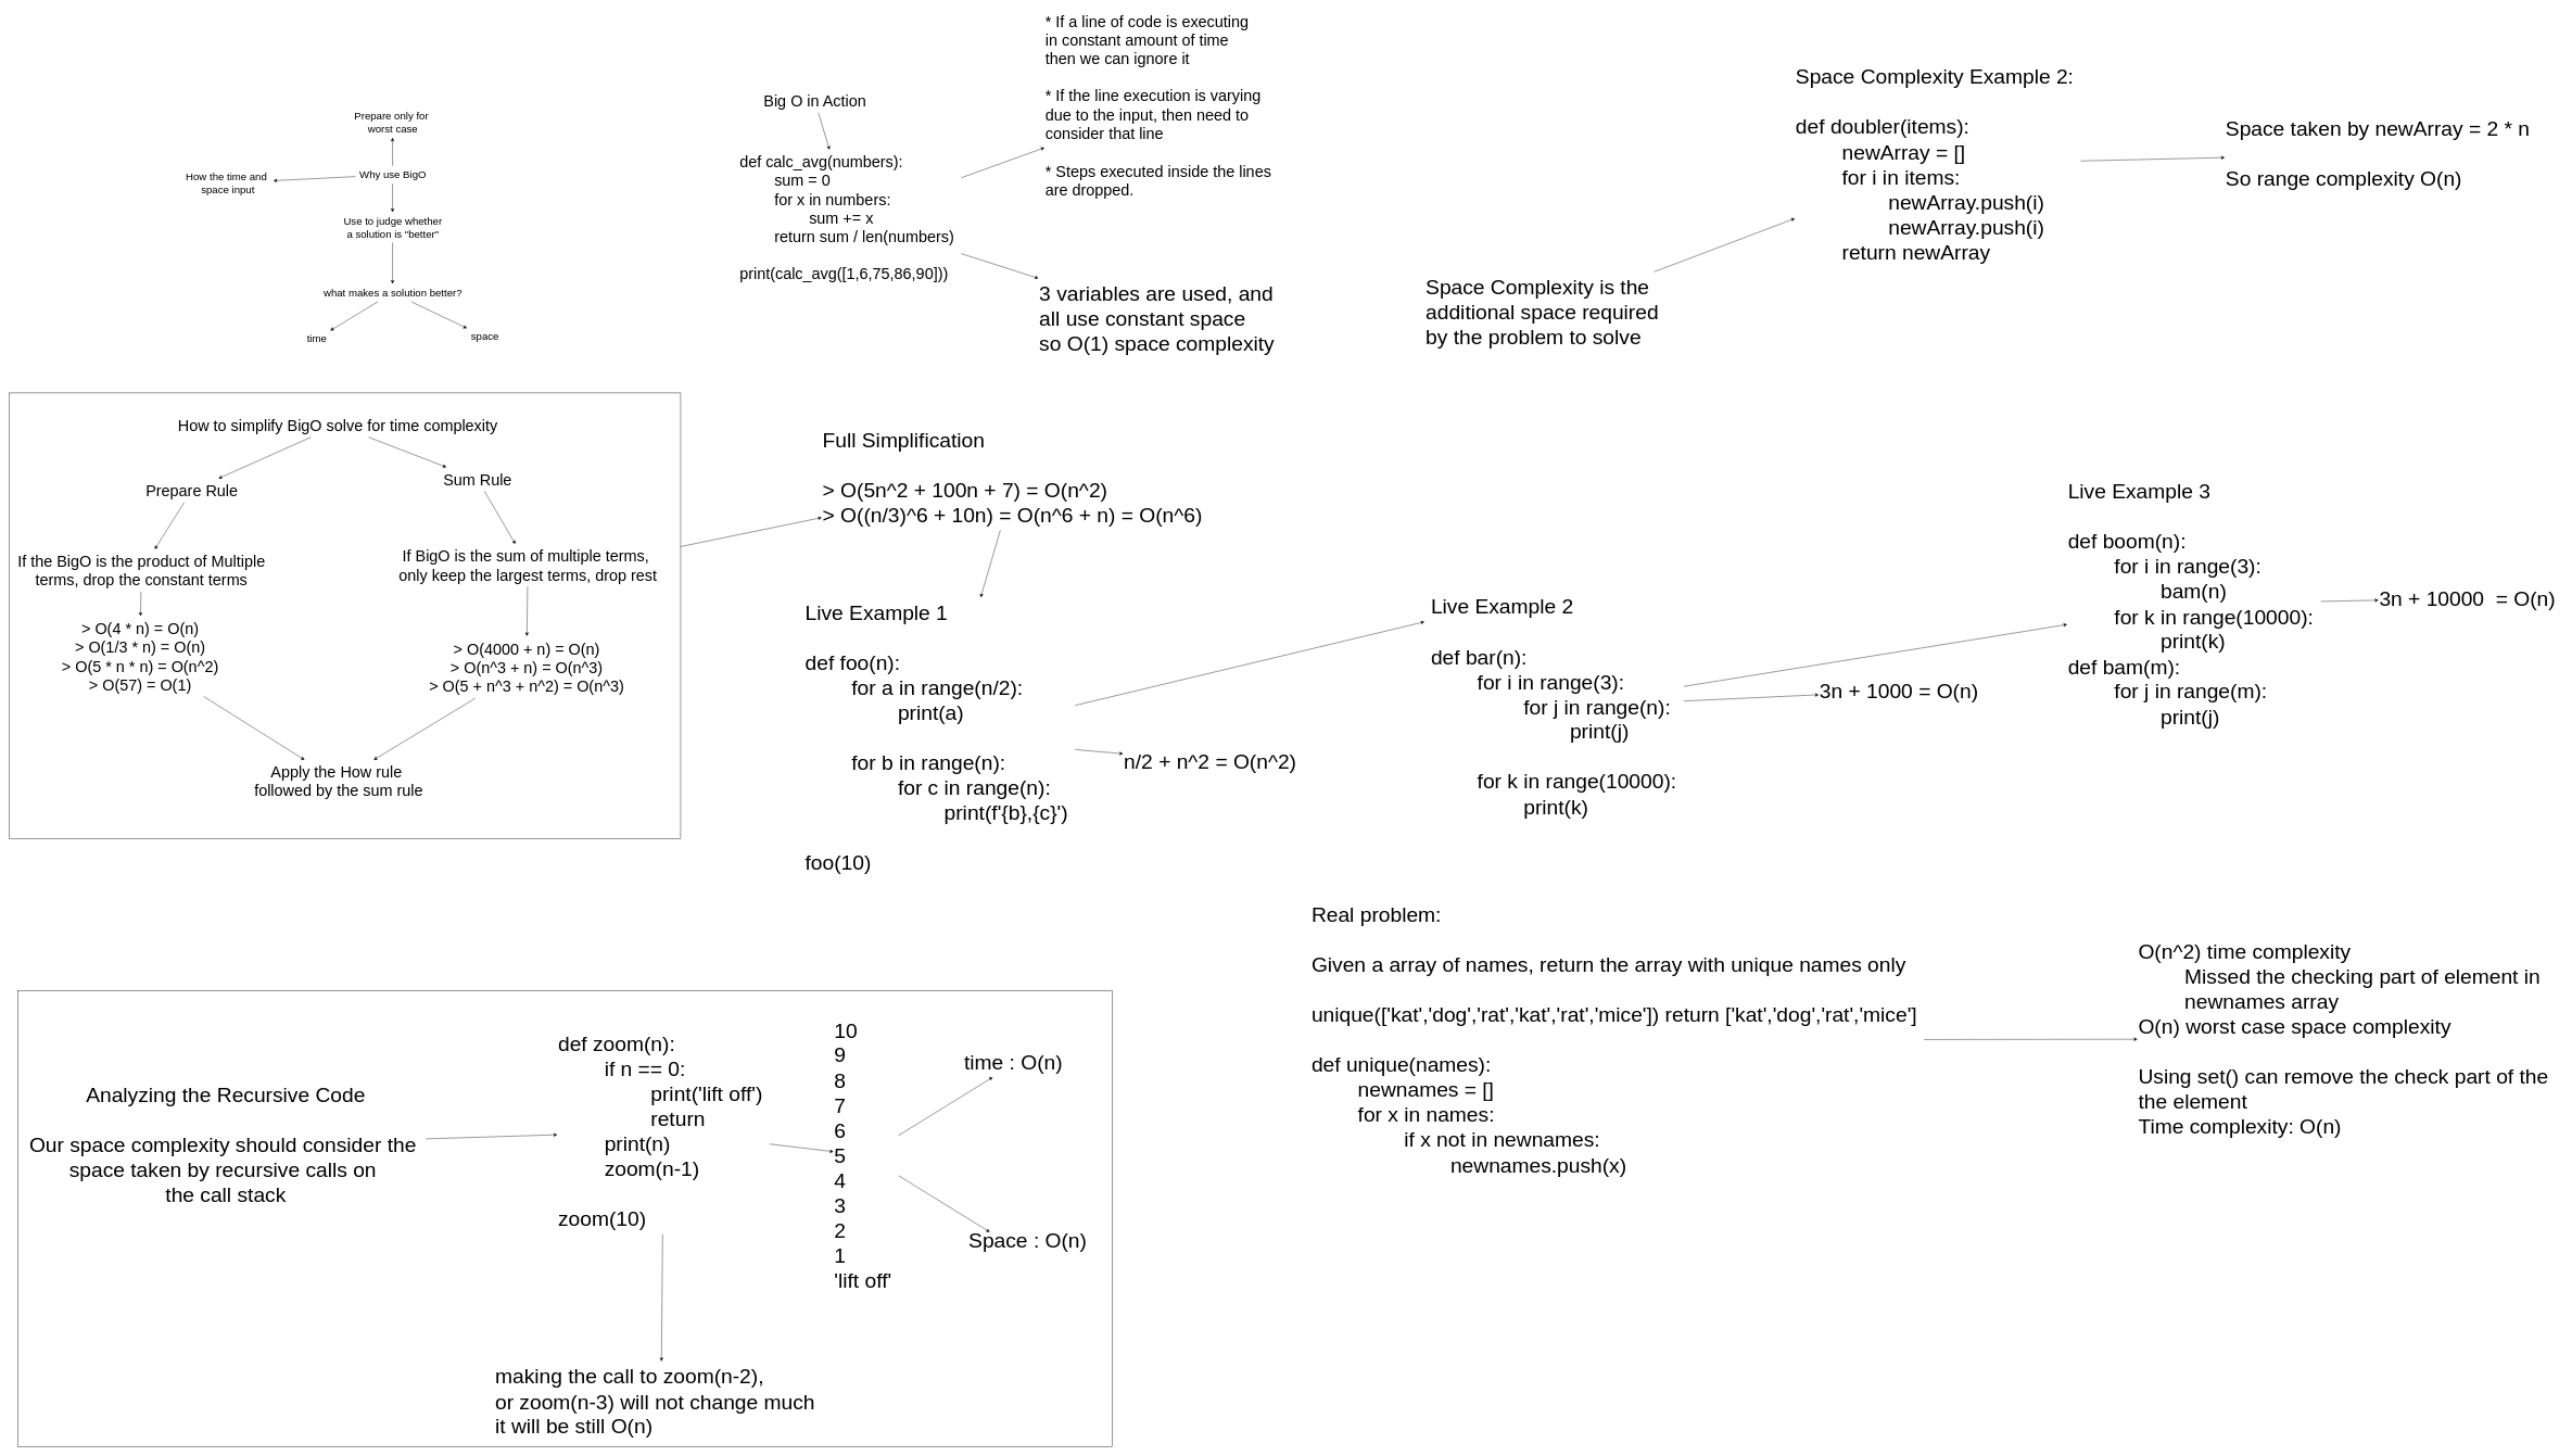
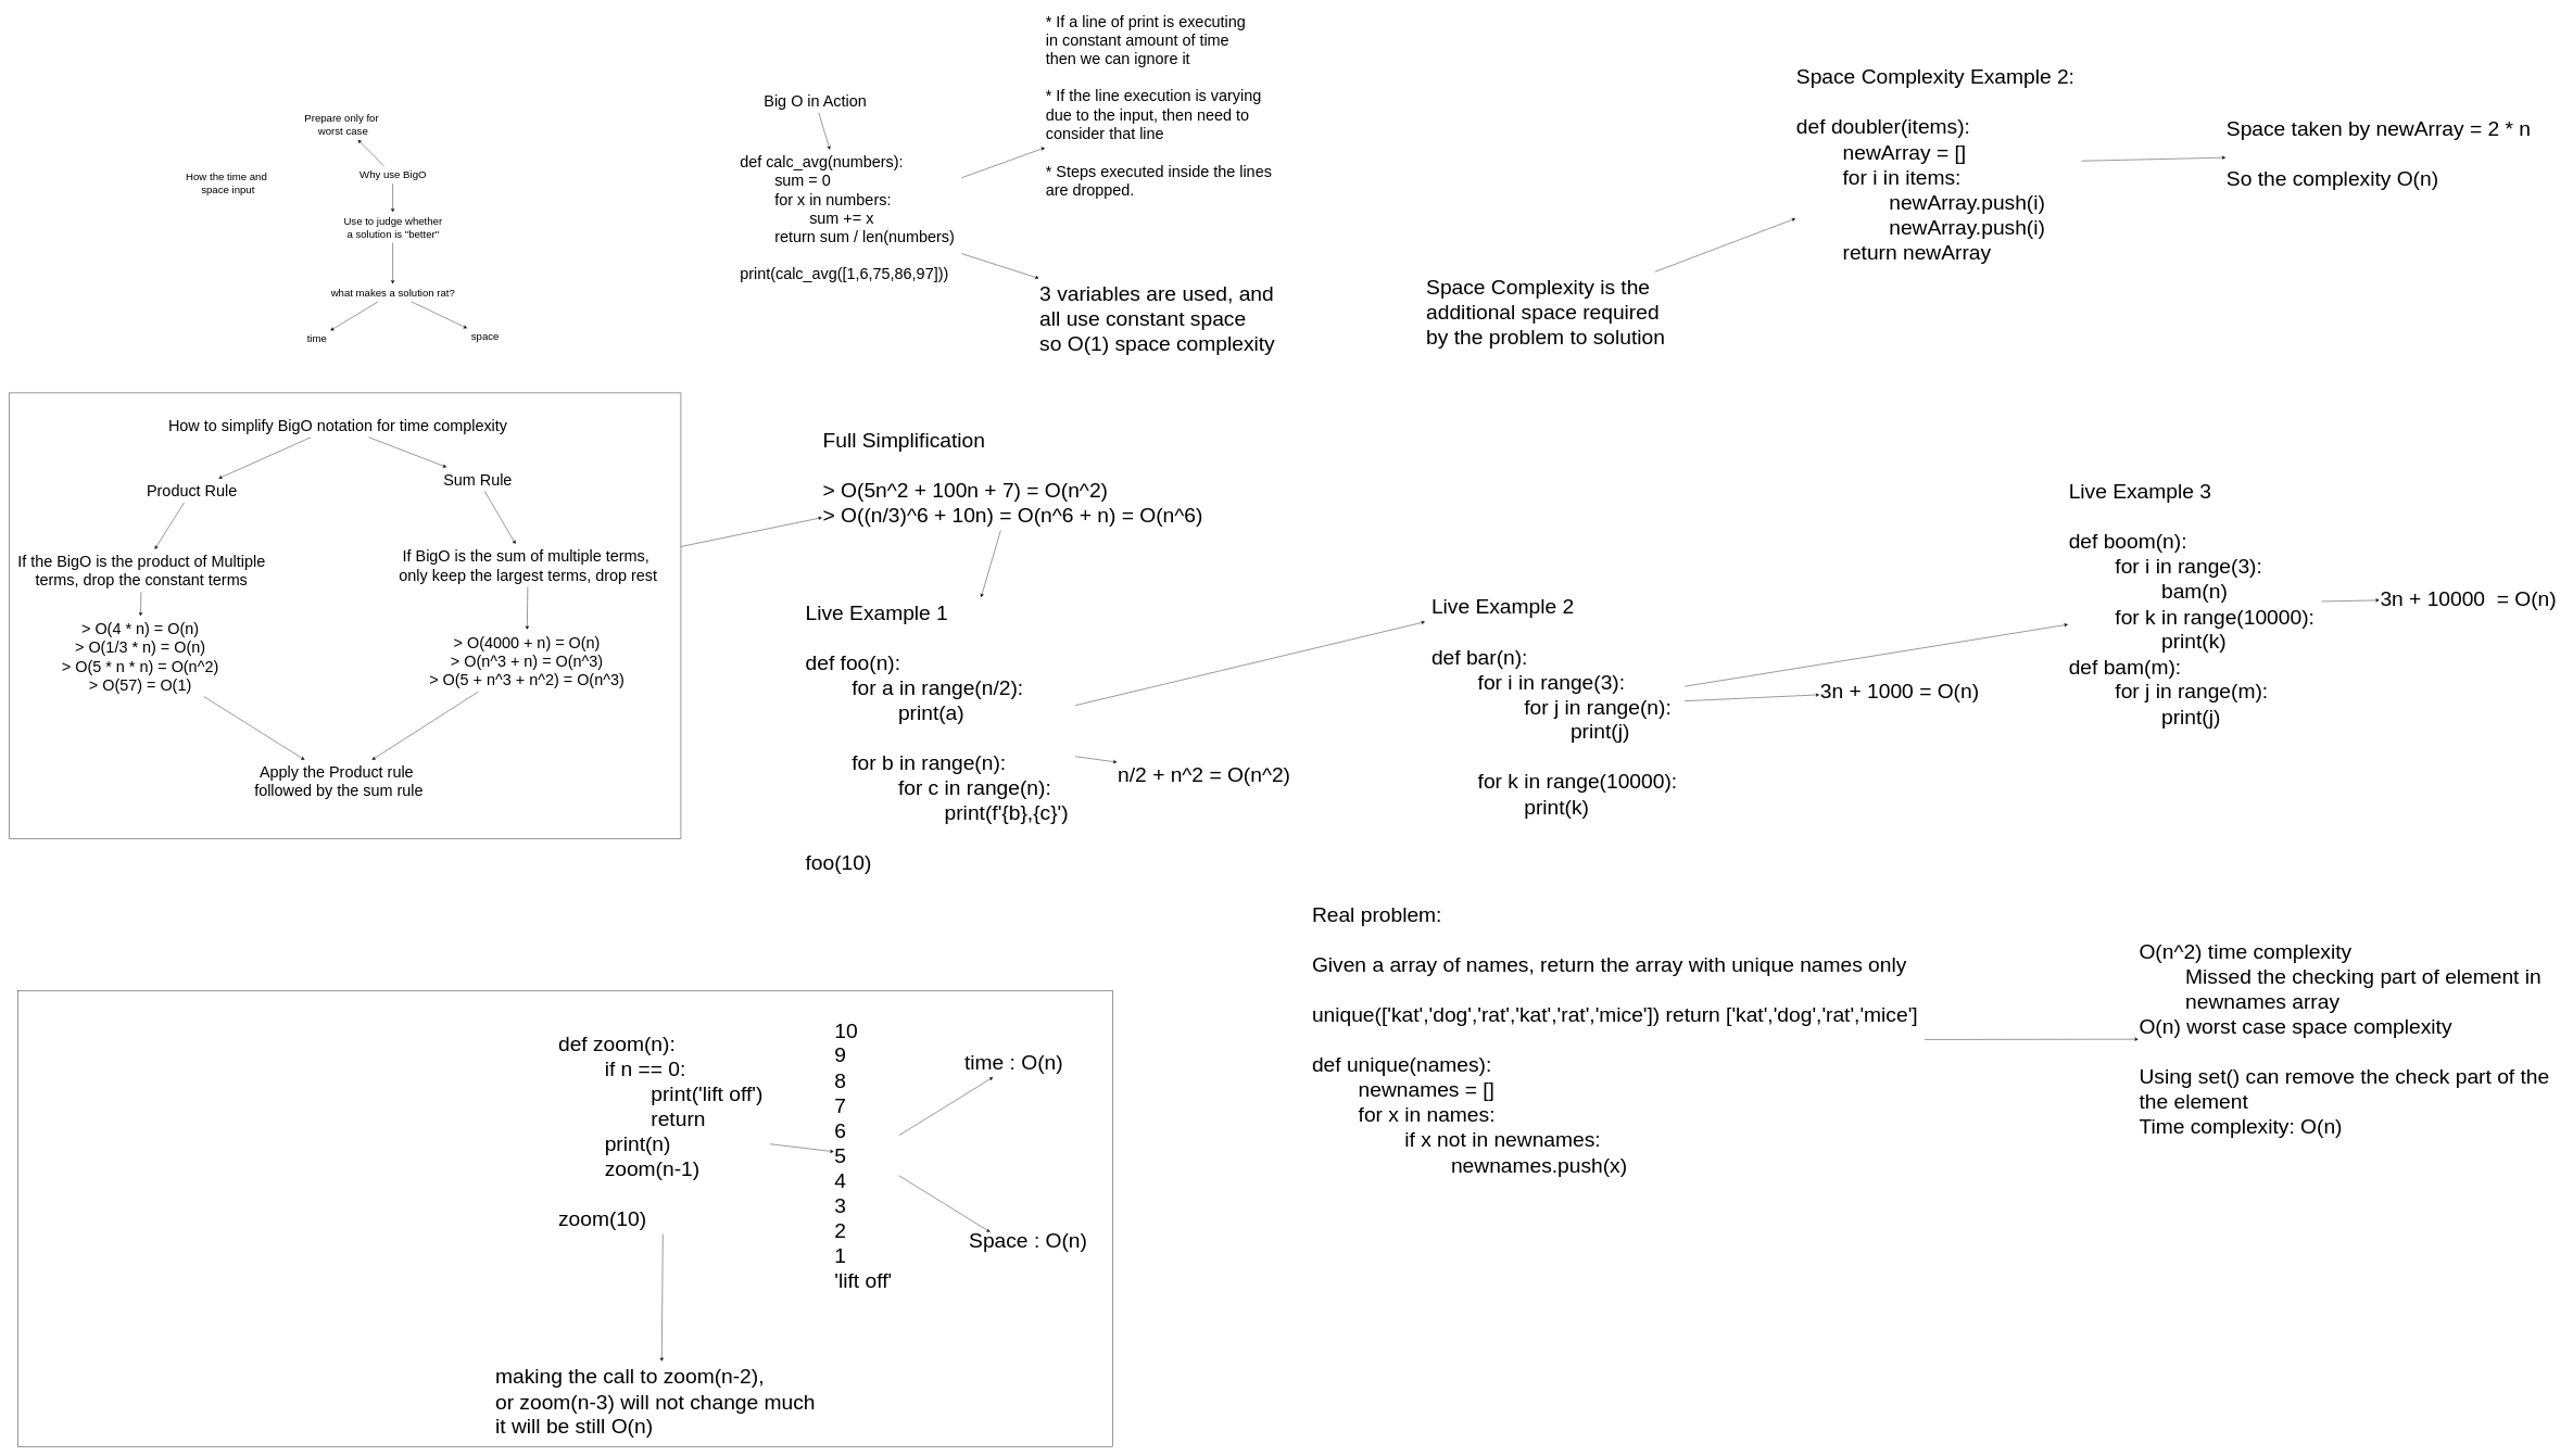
- <mxCell id="23" value="* If a line of code is executing&amp;nbsp;&lt;br&gt;in constant amount of time&amp;nbsp;&lt;br&gt;then we can ignore it&lt;br&gt;&lt;br&gt;* If the line execution is varying&amp;nbsp;&lt;br&gt;due to the input, then need to&amp;nbsp;&lt;br&gt;consider that line&lt;br&gt;&lt;br&gt;* Steps executed inside the lines&lt;br&gt;are dropped." style="text;html=1;align=left;verticalAlign=middle;resizable=0;points=[];autosize=1;strokeColor=none;fillColor=none;fontSize=36;" vertex="1" parent="1"><mxGeometry x="2405" y="20" width="538" height="444" as="geometry" /></mxCell>
+ <mxCell id="23" value="* If a line of print is executing&amp;nbsp;&lt;br&gt;in constant amount of time&amp;nbsp;&lt;br&gt;then we can ignore it&lt;br&gt;&lt;br&gt;* If the line execution is varying&amp;nbsp;&lt;br&gt;due to the input, then need to&amp;nbsp;&lt;br&gt;consider that line&lt;br&gt;&lt;br&gt;* Steps executed inside the lines&lt;br&gt;are dropped." style="text;html=1;align=left;verticalAlign=middle;resizable=0;points=[];autosize=1;strokeColor=none;fillColor=none;fontSize=36;" vertex="1" parent="1"><mxGeometry x="2405" y="20" width="538" height="444" as="geometry" /></mxCell>
- <mxCell id="17" value="&lt;font style=&quot;font-size: 24px;&quot;&gt;Prepare only for&amp;nbsp;&lt;br&gt;worst case&lt;br&gt;&lt;/font&gt;" style="text;html=1;align=center;verticalAlign=middle;resizable=0;points=[];autosize=1;strokeColor=none;fillColor=none;fontSize=24;" vertex="1" parent="1"><mxGeometry x="806" y="246" width="195" height="70" as="geometry" /></mxCell>
+ <mxCell id="17" value="&lt;font style=&quot;font-size: 24px;&quot;&gt;Prepare only for&amp;nbsp;&lt;br&gt;worst case&lt;br&gt;&lt;/font&gt;" style="text;html=1;align=center;verticalAlign=middle;resizable=0;points=[];autosize=1;strokeColor=none;fillColor=none;fontSize=24;" vertex="1" parent="1"><mxGeometry x="691" y="251" width="195" height="70" as="geometry" /></mxCell>
- <mxCell id="58" value="Space taken by newArray = 2 * n&lt;br&gt;&lt;br&gt;So range complexity O(n)&amp;nbsp;" style="text;html=1;align=left;verticalAlign=middle;resizable=0;points=[];autosize=1;strokeColor=none;fillColor=none;fontSize=48;" vertex="1" parent="1"><mxGeometry x="5123" y="261" width="718" height="185" as="geometry" /></mxCell>
+ <mxCell id="58" value="Space taken by newArray = 2 * n&lt;br&gt;&lt;br&gt;So the complexity O(n)&amp;nbsp;" style="text;html=1;align=left;verticalAlign=middle;resizable=0;points=[];autosize=1;strokeColor=none;fillColor=none;fontSize=48;" vertex="1" parent="1"><mxGeometry x="5123" y="261" width="718" height="185" as="geometry" /></mxCell>
- <mxCell id="6" value="" style="edgeStyle=none;html=1;fontSize=24;" edge="1" parent="1" source="8" target="16"><mxGeometry relative="1" as="geometry" /></mxCell>
- <mxCell id="22" value="def calc_avg(numbers):&lt;br&gt;&lt;span style=&quot;white-space: pre;&quot;&gt;&#09;&lt;/span&gt;sum = 0&lt;br&gt;&lt;span style=&quot;white-space: pre;&quot;&gt;&#09;&lt;/span&gt;for x in numbers:&lt;br&gt;&lt;span style=&quot;white-space: pre;&quot;&gt;&#09;&lt;/span&gt;&lt;span style=&quot;white-space: pre;&quot;&gt;&#09;&lt;/span&gt;sum += x&lt;br&gt;&lt;span style=&quot;white-space: pre;&quot;&gt;&#09;&lt;/span&gt;return sum / len(numbers)&lt;br&gt;&lt;br&gt;print(calc_avg([1,6,75,86,90]))" style="text;html=1;align=left;verticalAlign=middle;resizable=0;points=[];autosize=1;strokeColor=none;fillColor=none;fontSize=36;" vertex="1" parent="1"><mxGeometry x="1701" y="344" width="512" height="314" as="geometry" /></mxCell>
+ <mxCell id="22" value="def calc_avg(numbers):&lt;br&gt;&lt;span style=&quot;white-space: pre;&quot;&gt;&#09;&lt;/span&gt;sum = 0&lt;br&gt;&lt;span style=&quot;white-space: pre;&quot;&gt;&#09;&lt;/span&gt;for x in numbers:&lt;br&gt;&lt;span style=&quot;white-space: pre;&quot;&gt;&#09;&lt;/span&gt;&lt;span style=&quot;white-space: pre;&quot;&gt;&#09;&lt;/span&gt;sum += x&lt;br&gt;&lt;span style=&quot;white-space: pre;&quot;&gt;&#09;&lt;/span&gt;return sum / len(numbers)&lt;br&gt;&lt;br&gt;print(calc_avg([1,6,75,86,97]))" style="text;html=1;align=left;verticalAlign=middle;resizable=0;points=[];autosize=1;strokeColor=none;fillColor=none;fontSize=36;" vertex="1" parent="1"><mxGeometry x="1701" y="344" width="512" height="314" as="geometry" /></mxCell>
- <mxCell id="13" value="what makes a solution better?" style="text;html=1;align=center;verticalAlign=middle;resizable=0;points=[];autosize=1;strokeColor=none;fillColor=none;fontSize=24;" vertex="1" parent="1"><mxGeometry x="735" y="653" width="337" height="41" as="geometry" /></mxCell>
+ <mxCell id="13" value="what makes a solution rat?" style="text;html=1;align=center;verticalAlign=middle;resizable=0;points=[];autosize=1;strokeColor=none;fillColor=none;fontSize=24;" vertex="1" parent="1"><mxGeometry x="735" y="653" width="337" height="41" as="geometry" /></mxCell>
- <mxCell id="55" value="Space Complexity is the&amp;nbsp;&lt;br&gt;additional space required&amp;nbsp;&lt;br&gt;by the problem to solve" style="text;html=1;align=left;verticalAlign=middle;resizable=0;points=[];autosize=1;strokeColor=none;fillColor=none;fontSize=48;" vertex="1" parent="1"><mxGeometry x="3281" y="625" width="568" height="185" as="geometry" /></mxCell>
+ <mxCell id="55" value="Space Complexity is the&amp;nbsp;&lt;br&gt;additional space required&amp;nbsp;&lt;br&gt;by the problem to solution" style="text;html=1;align=left;verticalAlign=middle;resizable=0;points=[];autosize=1;strokeColor=none;fillColor=none;fontSize=48;" vertex="1" parent="1"><mxGeometry x="3281" y="625" width="568" height="185" as="geometry" /></mxCell>
- <mxCell id="26" value="How to simplify BigO solve for time complexity" style="text;html=1;align=center;verticalAlign=middle;resizable=0;points=[];autosize=1;strokeColor=none;fillColor=none;fontSize=36;" vertex="1" parent="1"><mxGeometry x="378" y="951" width="798" height="55" as="geometry" /></mxCell>
+ <mxCell id="26" value="How to simplify BigO notation for time complexity" style="text;html=1;align=center;verticalAlign=middle;resizable=0;points=[];autosize=1;strokeColor=none;fillColor=none;fontSize=36;" vertex="1" parent="1"><mxGeometry x="378" y="951" width="798" height="55" as="geometry" /></mxCell>
- <mxCell id="28" value="Prepare Rule" style="text;html=1;align=center;verticalAlign=middle;resizable=0;points=[];autosize=1;strokeColor=none;fillColor=none;fontSize=36;" vertex="1" parent="1"><mxGeometry x="328" y="1101" width="226" height="55" as="geometry" /></mxCell>
+ <mxCell id="28" value="Product Rule" style="text;html=1;align=center;verticalAlign=middle;resizable=0;points=[];autosize=1;strokeColor=none;fillColor=none;fontSize=36;" vertex="1" parent="1"><mxGeometry x="328" y="1101" width="226" height="55" as="geometry" /></mxCell>
- <mxCell id="38" value="&amp;gt; O(4000 + n) = O(n)&lt;br&gt;&amp;gt; O(n^3 + n) = O(n^3)&lt;br&gt;&amp;gt; O(5 + n^3 + n^2) = O(n^3)&lt;br&gt;" style="text;html=1;align=center;verticalAlign=middle;resizable=0;points=[];autosize=1;strokeColor=none;fillColor=none;fontSize=36;" vertex="1" parent="1"><mxGeometry x="978" y="1465" width="467" height="142" as="geometry" /></mxCell>
+ <mxCell id="38" value="&amp;gt; O(4000 + n) = O(n)&lt;br&gt;&amp;gt; O(n^3 + n) = O(n^3)&lt;br&gt;&amp;gt; O(5 + n^3 + n^2) = O(n^3)&lt;br&gt;" style="text;html=1;align=center;verticalAlign=middle;resizable=0;points=[];autosize=1;strokeColor=none;fillColor=none;fontSize=36;" vertex="1" parent="1"><mxGeometry x="978" y="1450" width="467" height="142" as="geometry" /></mxCell>
- <mxCell id="45" value="&lt;font style=&quot;font-size: 48px;&quot;&gt;n/2 + n^2 = O(n^2)&lt;br&gt;&lt;/font&gt;" style="text;html=1;align=left;verticalAlign=middle;resizable=0;points=[];autosize=1;strokeColor=none;fillColor=none;fontSize=48;" vertex="1" parent="1"><mxGeometry x="2586" y="1718" width="415" height="70" as="geometry" /></mxCell>
+ <mxCell id="45" value="&lt;font style=&quot;font-size: 48px;&quot;&gt;n/2 + n^2 = O(n^2)&lt;br&gt;&lt;/font&gt;" style="text;html=1;align=left;verticalAlign=middle;resizable=0;points=[];autosize=1;strokeColor=none;fillColor=none;fontSize=48;" vertex="1" parent="1"><mxGeometry x="2571" y="1748" width="415" height="70" as="geometry" /></mxCell>
- <mxCell id="39" value="Apply the How rule&amp;nbsp;&lt;br&gt;followed by the sum rule" style="text;html=1;align=center;verticalAlign=middle;resizable=0;points=[];autosize=1;strokeColor=none;fillColor=none;fontSize=36;" vertex="1" parent="1"><mxGeometry x="576" y="1749" width="406" height="98" as="geometry" /></mxCell>
+ <mxCell id="39" value="Apply the Product rule&amp;nbsp;&lt;br&gt;followed by the sum rule" style="text;html=1;align=center;verticalAlign=middle;resizable=0;points=[];autosize=1;strokeColor=none;fillColor=none;fontSize=36;" vertex="1" parent="1"><mxGeometry x="576" y="1749" width="406" height="98" as="geometry" /></mxCell>
- <mxCell id="59" style="edgeStyle=none;html=1;fontSize=48;" edge="1" parent="1" source="60" target="63"><mxGeometry relative="1" as="geometry" /></mxCell>
- <mxCell id="60" value="&lt;font style=&quot;font-size: 48px;&quot;&gt;Analyzing the Recursive Code&lt;br&gt;&lt;br&gt;Our space complexity should consider the&amp;nbsp;&lt;br&gt;space taken by recursive calls on&amp;nbsp;&lt;br&gt;the call stack&lt;/font&gt;" style="text;html=1;align=center;verticalAlign=middle;resizable=0;points=[];autosize=1;strokeColor=none;fillColor=none;fontSize=48;" vertex="1" parent="1"><mxGeometry x="58" y="2486" width="922" height="300" as="geometry" /></mxCell>
